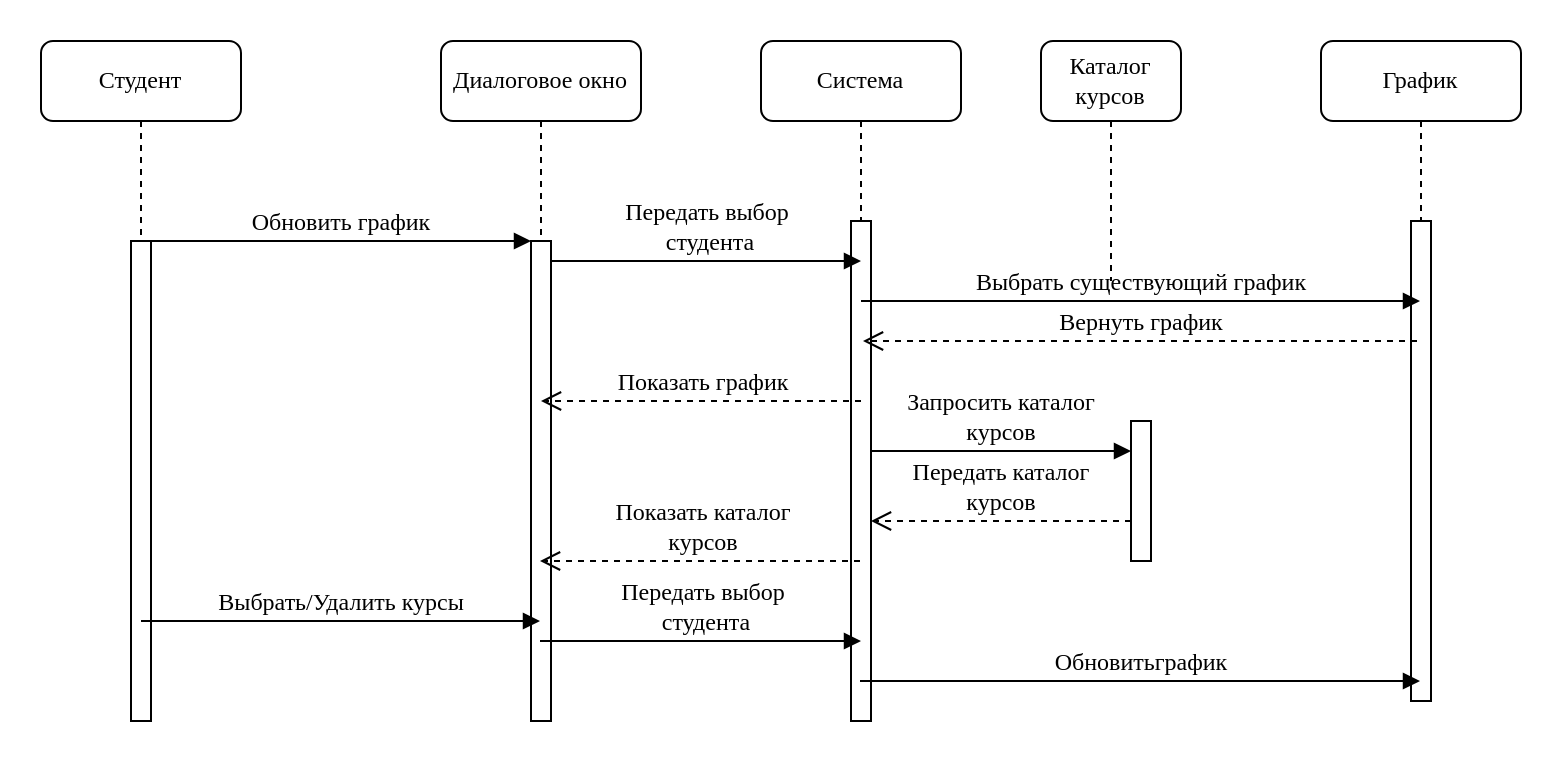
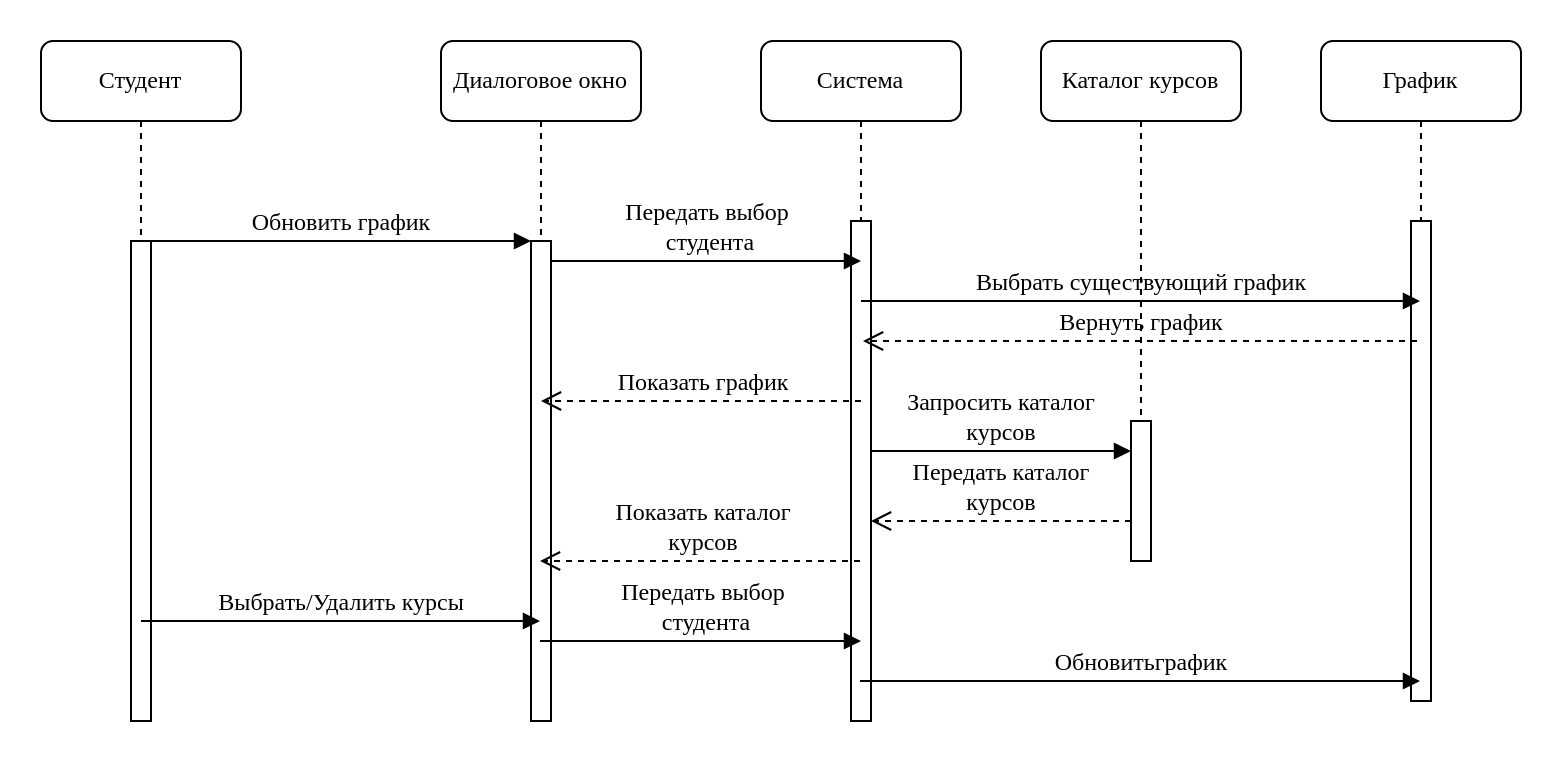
- <mxCell id="6" value="Каталог курсов" style="shape=umlLifeline;perimeter=lifelinePerimeter;whiteSpace=wrap;html=1;container=1;collapsible=0;recursiveResize=0;outlineConnect=0;rounded=1;shadow=0;comic=0;labelBackgroundColor=none;strokeWidth=1;fontFamily=Verdana;fontSize=12;align=center;" parent="1" vertex="1"><mxGeometry x="520" y="20" width="70" height="120" as="geometry" /></mxCell>
+ <mxCell id="6" value="Каталог курсов" style="shape=umlLifeline;perimeter=lifelinePerimeter;whiteSpace=wrap;html=1;container=1;collapsible=0;recursiveResize=0;outlineConnect=0;rounded=1;shadow=0;comic=0;labelBackgroundColor=none;strokeWidth=1;fontFamily=Verdana;fontSize=12;align=center;" parent="1" vertex="1"><mxGeometry x="520" y="20" width="100" height="190" as="geometry" /></mxCell>
